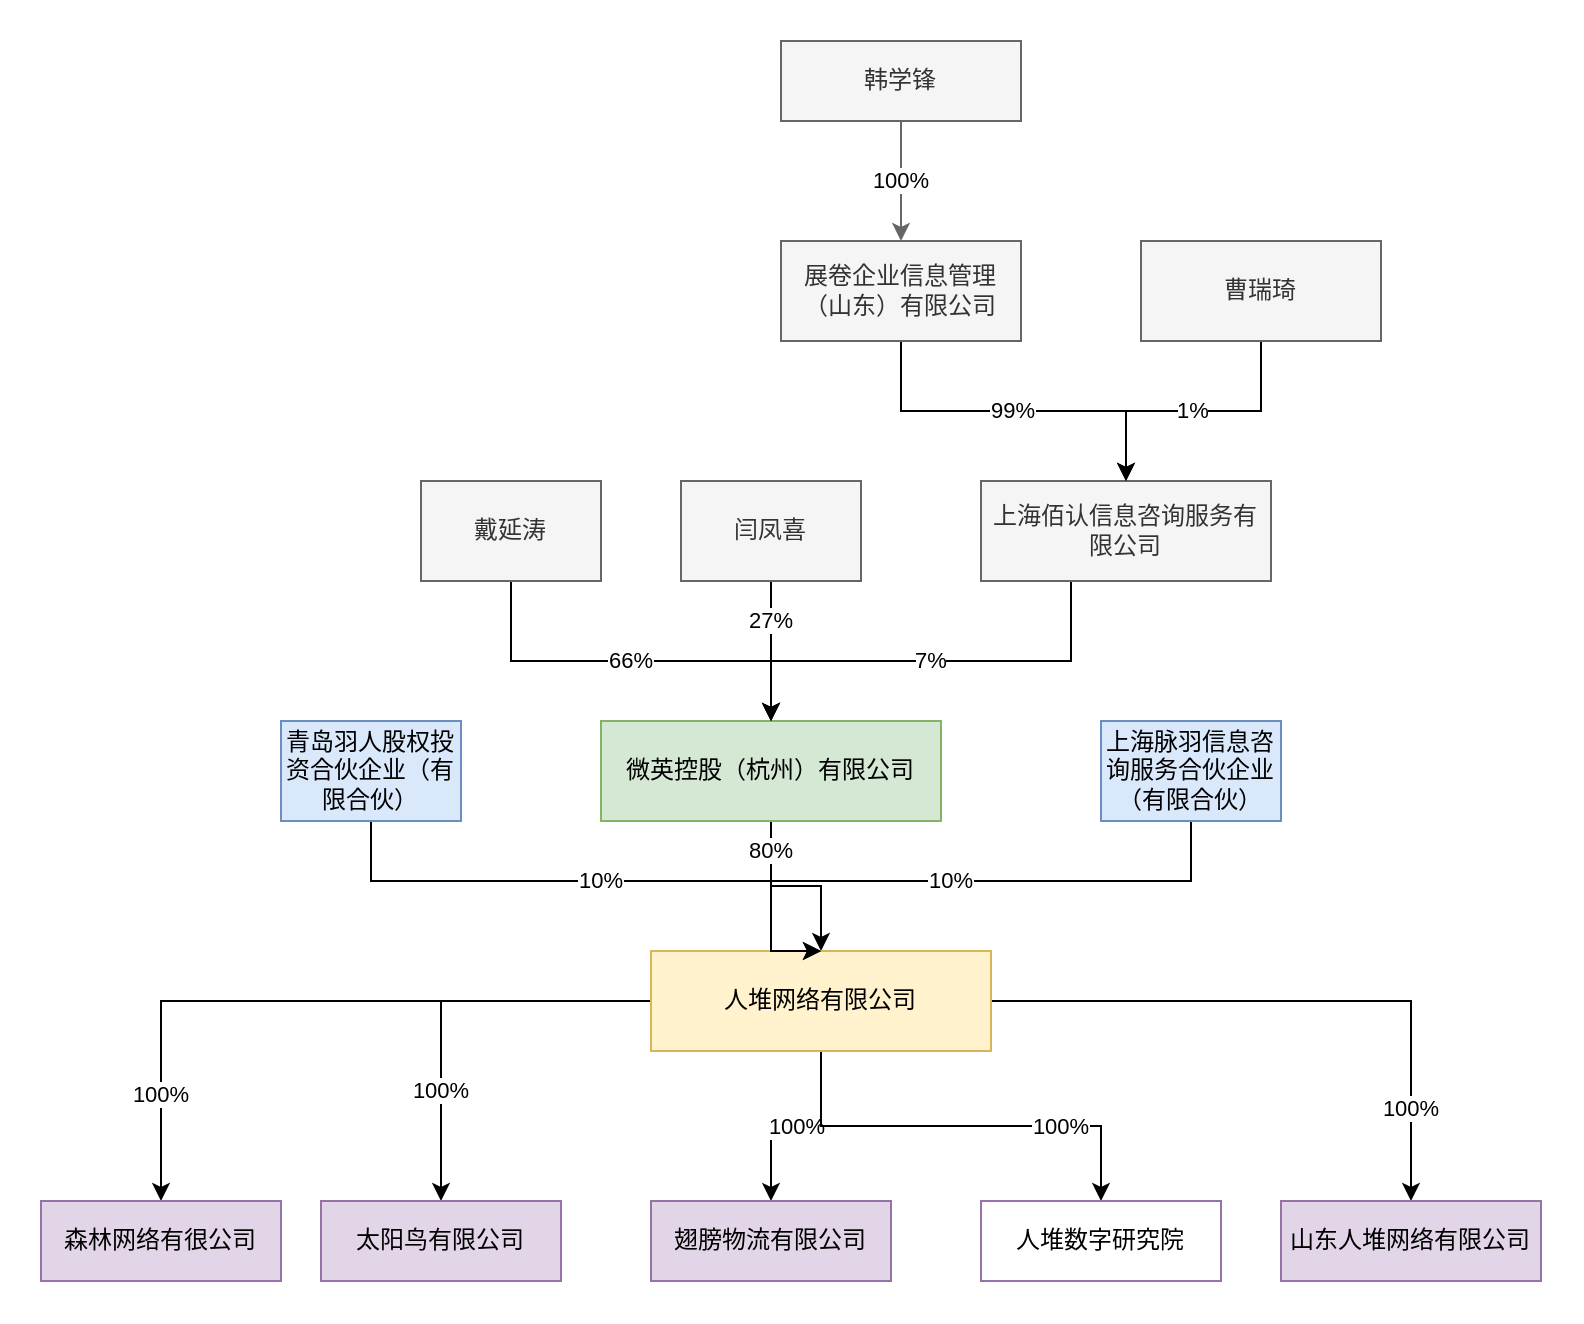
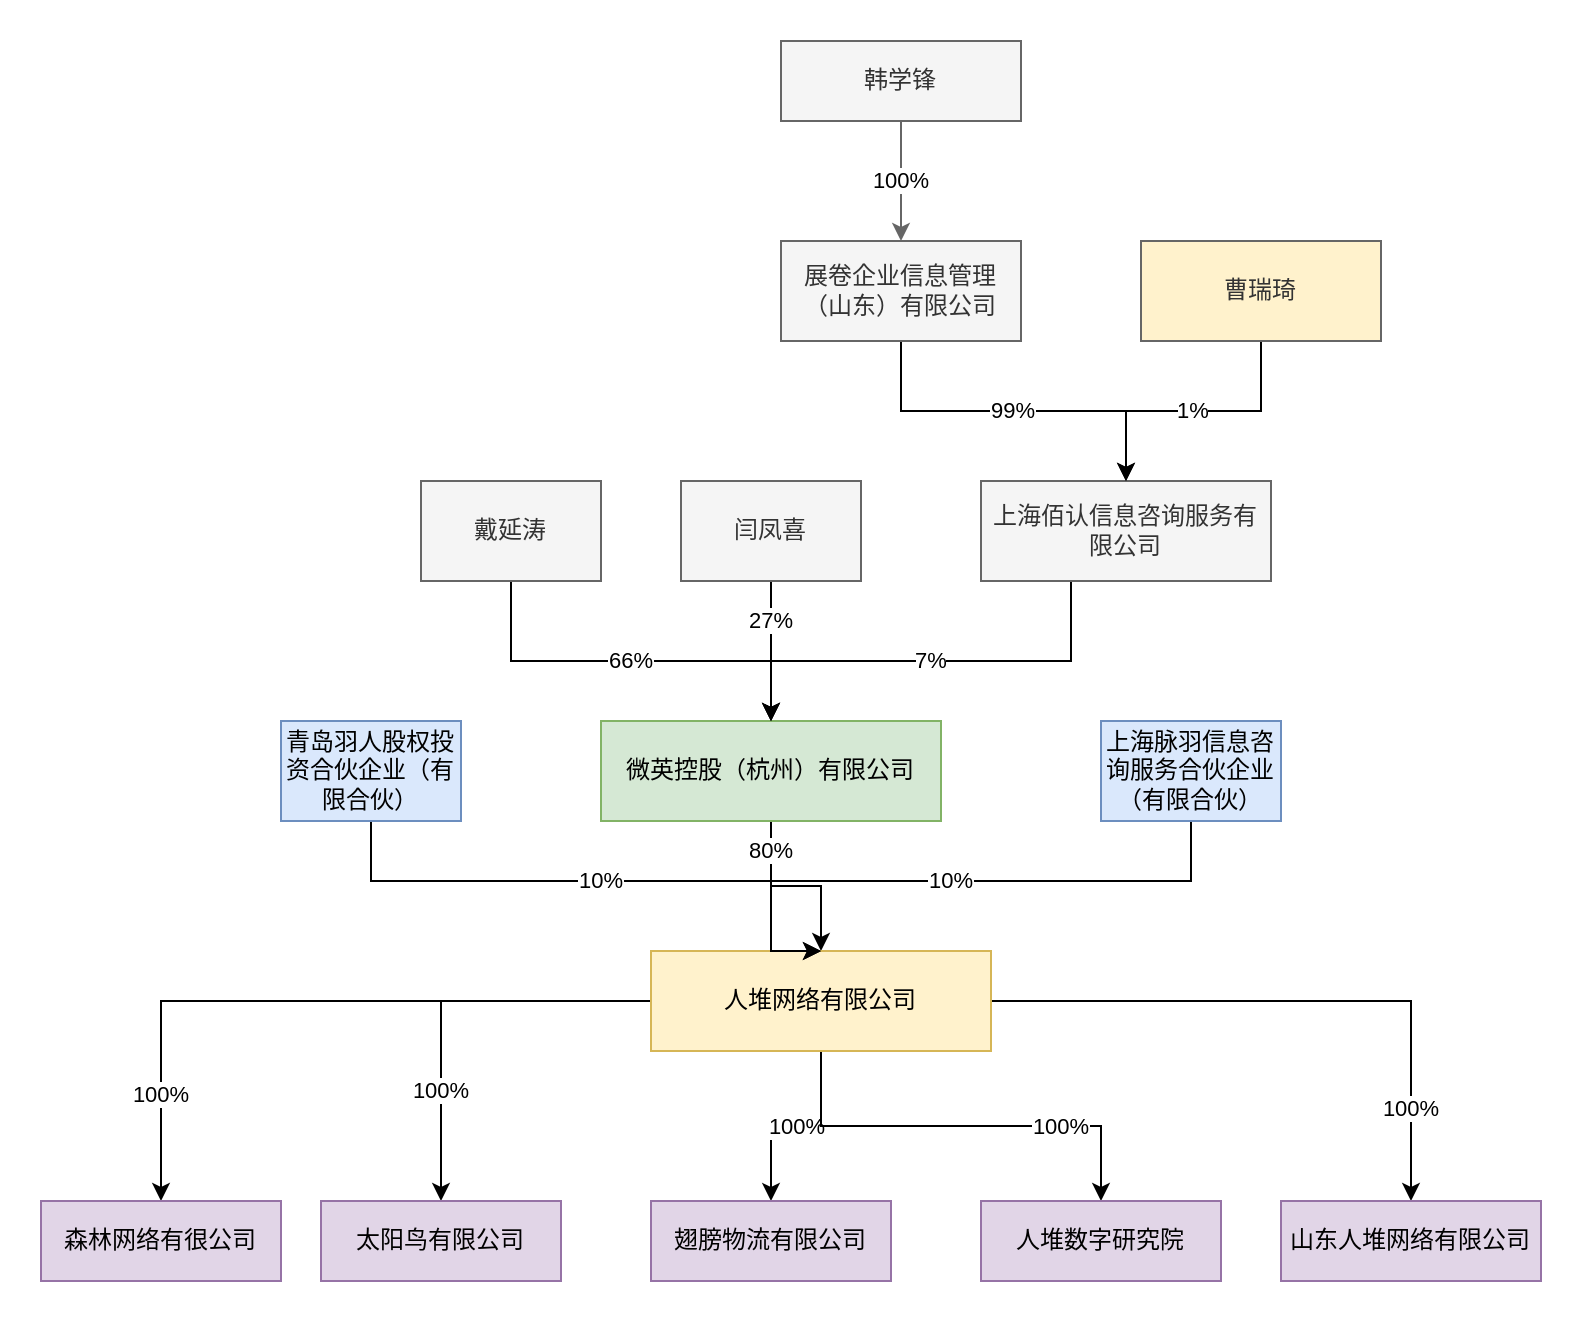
- <mxCell id="15" value="曹瑞琦" style="rounded=0;whiteSpace=wrap;html=1;fillColor=#f5f5f5;fontColor=#333333;strokeColor=#666666;" vertex="1" parent="1"><mxGeometry x="570" y="120" width="120" height="50" as="geometry" /></mxCell>
+ <mxCell id="15" value="曹瑞琦" style="rounded=0;whiteSpace=wrap;html=1;fillColor=#fff2cc;fontColor=#333333;strokeColor=#666666;" vertex="1" parent="1"><mxGeometry x="570" y="120" width="120" height="50" as="geometry" /></mxCell>
- <mxCell id="28" value="人堆数字研究院" style="rounded=0;whiteSpace=wrap;html=1;fillColor=#ffffff;strokeColor=#9673a6;" vertex="1" parent="1"><mxGeometry x="490" y="600" width="120" height="40" as="geometry" /></mxCell>
+ <mxCell id="28" value="人堆数字研究院" style="rounded=0;whiteSpace=wrap;html=1;fillColor=#e1d5e7;strokeColor=#9673a6;" vertex="1" parent="1"><mxGeometry x="490" y="600" width="120" height="40" as="geometry" /></mxCell>
